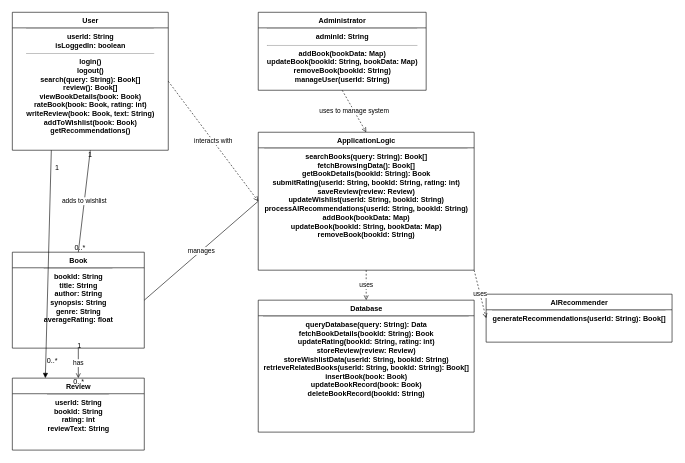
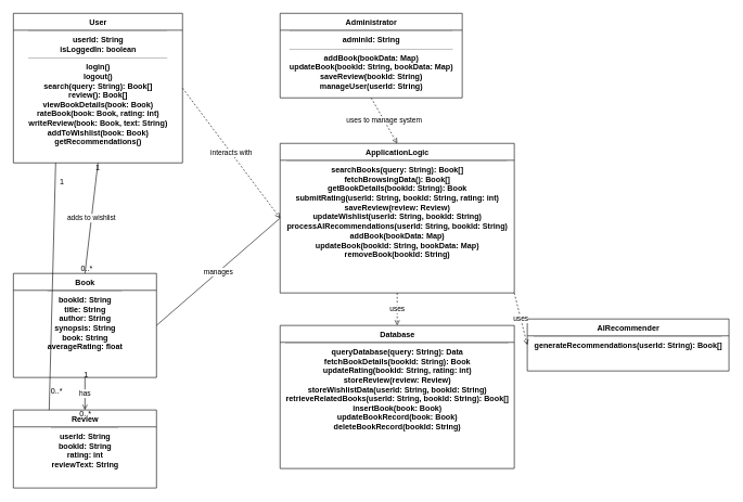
- <mxCell id="3" value="&lt;b&gt;Administrator&lt;/b&gt;&lt;hr size=&quot;1&quot;&gt;adminId: String&lt;hr size=&quot;1&quot;&gt;addBook(bookData: Map)&lt;br&gt;updateBook(bookId: String, bookData: Map)&lt;br&gt;removeBook(bookId: String)&lt;br&gt;manageUser(userId: String)" style="swimlane;fontStyle=1;align=center;verticalAlign=top;childLayout=stackLayout;horizontal=1;startSize=26;horizontalStack=0;resizeParent=1;resizeParentMax=0;resizeLast=0;collapsible=0;marginBottom=0;html=1;" vertex="1" parent="1"><mxGeometry x="430" y="20" width="280" height="130" as="geometry" /></mxCell>
+ <mxCell id="3" value="&lt;b&gt;Administrator&lt;/b&gt;&lt;hr size=&quot;1&quot;&gt;adminId: String&lt;hr size=&quot;1&quot;&gt;addBook(bookData: Map)&lt;br&gt;updateBook(bookId: String, bookData: Map)&lt;br&gt;saveReview(bookId: String)&lt;br&gt;manageUser(userId: String)" style="swimlane;fontStyle=1;align=center;verticalAlign=top;childLayout=stackLayout;horizontal=1;startSize=26;horizontalStack=0;resizeParent=1;resizeParentMax=0;resizeLast=0;collapsible=0;marginBottom=0;html=1;" vertex="1" parent="1"><mxGeometry x="430" y="20" width="280" height="130" as="geometry" /></mxCell>
- <mxCell id="7" value="&lt;b&gt;Book&lt;/b&gt;&lt;hr size=&quot;1&quot;&gt;bookId: String&lt;br&gt;title: String&lt;br&gt;author: String&lt;br&gt;synopsis: String&lt;br&gt;genre: String&lt;br&gt;averageRating: float" style="swimlane;fontStyle=1;align=center;verticalAlign=top;childLayout=stackLayout;horizontal=1;startSize=26;horizontalStack=0;resizeParent=1;resizeParentMax=0;resizeLast=0;collapsible=0;marginBottom=0;html=1;" vertex="1" parent="1"><mxGeometry x="20" y="420" width="220" height="160" as="geometry" /></mxCell>
+ <mxCell id="7" value="&lt;b&gt;Book&lt;/b&gt;&lt;hr size=&quot;1&quot;&gt;bookId: String&lt;br&gt;title: String&lt;br&gt;author: String&lt;br&gt;synopsis: String&lt;br&gt;book: String&lt;br&gt;averageRating: float" style="swimlane;fontStyle=1;align=center;verticalAlign=top;childLayout=stackLayout;horizontal=1;startSize=26;horizontalStack=0;resizeParent=1;resizeParentMax=0;resizeLast=0;collapsible=0;marginBottom=0;html=1;" vertex="1" parent="1"><mxGeometry x="20" y="420" width="220" height="160" as="geometry" /></mxCell>
- <mxCell id="20" value="" style="endArrow=block;html=1;exitX=0.25;exitY=1;exitDx=0;exitDy=0;entryX=0.25;entryY=0;entryDx=0;entryDy=0;" edge="1" parent="1" source="2" target="8"><mxGeometry width="50" height="50" relative="1" as="geometry"><mxPoint x="90" y="260" as="sourcePoint" /><mxPoint x="90" y="620" as="targetPoint" /></mxGeometry></mxCell>
+ <mxCell id="20" value="" style="endArrow=none;html=1;exitX=0.25;exitY=1;exitDx=0;exitDy=0;entryX=0.25;entryY=0;entryDx=0;entryDy=0;" edge="1" parent="1" source="2" target="8"><mxGeometry width="50" height="50" relative="1" as="geometry"><mxPoint x="90" y="260" as="sourcePoint" /><mxPoint x="90" y="620" as="targetPoint" /></mxGeometry></mxCell>
